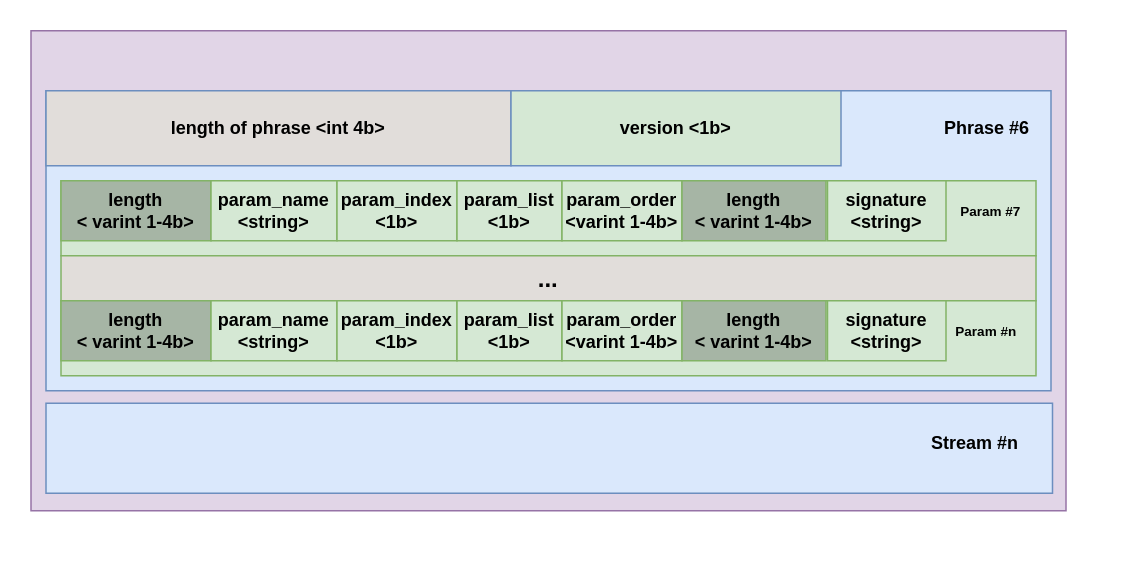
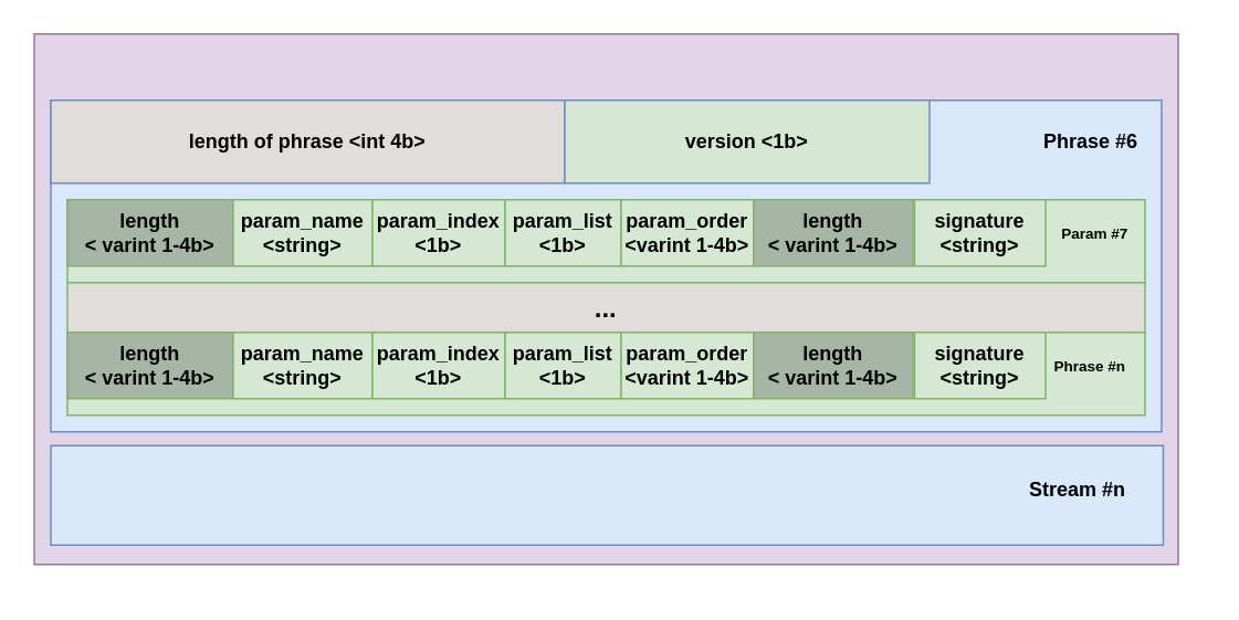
- <mxCell id="25" value="&lt;font style=&quot;font-size: 9px;&quot;&gt;&lt;b&gt;Param #n&lt;/b&gt;&lt;/font&gt;" style="text;html=1;strokeColor=none;fillColor=none;align=center;verticalAlign=middle;whiteSpace=wrap;rounded=0;" vertex="1" parent="1"><mxGeometry x="627.31" y="205" width="60" height="30" as="geometry" /></mxCell>
+ <mxCell id="25" value="&lt;font style=&quot;font-size: 9px;&quot;&gt;&lt;b&gt;Phrase #n&lt;/b&gt;&lt;/font&gt;" style="text;html=1;strokeColor=none;fillColor=none;align=center;verticalAlign=middle;whiteSpace=wrap;rounded=0;" vertex="1" parent="1"><mxGeometry x="627.31" y="205" width="60" height="30" as="geometry" /></mxCell>
